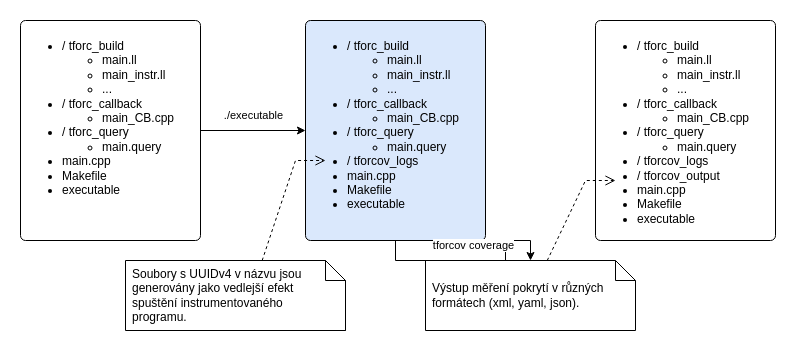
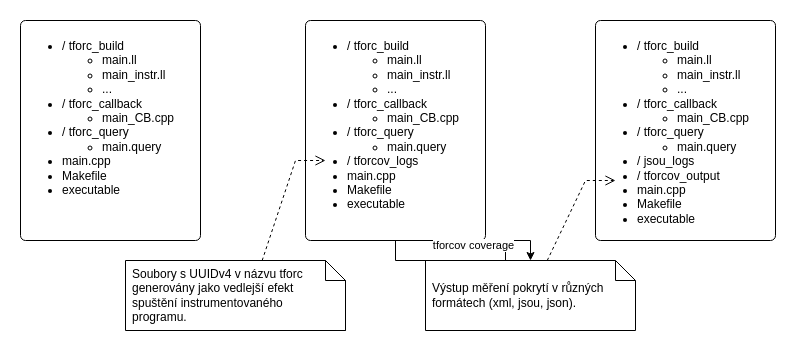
- <mxCell id="6" value="&lt;ul&gt;&lt;li&gt;/ tforc_build&lt;/li&gt;&lt;ul&gt;&lt;li&gt;main.ll&lt;/li&gt;&lt;li&gt;main_instr.ll&lt;/li&gt;&lt;li&gt;...&lt;/li&gt;&lt;/ul&gt;&lt;li&gt;/ tforc_callback&lt;/li&gt;&lt;ul&gt;&lt;li&gt;main_CB.cpp&lt;/li&gt;&lt;/ul&gt;&lt;li&gt;/ tforc_query&lt;/li&gt;&lt;ul&gt;&lt;li&gt;main.query&lt;/li&gt;&lt;/ul&gt;&lt;li&gt;/ tforcov_logs&lt;/li&gt;&lt;li&gt;/ tforcov_output&lt;/li&gt;&lt;li&gt;main.cpp&lt;/li&gt;&lt;li&gt;Makefile&lt;/li&gt;&lt;li&gt;executable&lt;/li&gt;&lt;/ul&gt;" style="rounded=1;absoluteArcSize=1;html=1;arcSize=10;align=left;verticalAlign=top;" vertex="1" parent="1"><mxGeometry x="595" y="20" width="180" height="220" as="geometry" /></mxCell>
+ <mxCell id="6" value="&lt;ul&gt;&lt;li&gt;/ tforc_build&lt;/li&gt;&lt;ul&gt;&lt;li&gt;main.ll&lt;/li&gt;&lt;li&gt;main_instr.ll&lt;/li&gt;&lt;li&gt;...&lt;/li&gt;&lt;/ul&gt;&lt;li&gt;/ tforc_callback&lt;/li&gt;&lt;ul&gt;&lt;li&gt;main_CB.cpp&lt;/li&gt;&lt;/ul&gt;&lt;li&gt;/ tforc_query&lt;/li&gt;&lt;ul&gt;&lt;li&gt;main.query&lt;/li&gt;&lt;/ul&gt;&lt;li&gt;/ jsou_logs&lt;/li&gt;&lt;li&gt;/ tforcov_output&lt;/li&gt;&lt;li&gt;main.cpp&lt;/li&gt;&lt;li&gt;Makefile&lt;/li&gt;&lt;li&gt;executable&lt;/li&gt;&lt;/ul&gt;" style="rounded=1;absoluteArcSize=1;html=1;arcSize=10;align=left;verticalAlign=top;" vertex="1" parent="1"><mxGeometry x="595" y="20" width="180" height="220" as="geometry" /></mxCell>
- <mxCell id="2" value="./executable" style="edgeStyle=orthogonalEdgeStyle;rounded=0;orthogonalLoop=1;jettySize=auto;html=1;" parent="1" source="5" target="3" edge="1"><mxGeometry y="15" relative="1" as="geometry"><mxPoint as="offset" /><mxPoint x="215" y="105" as="sourcePoint" /><mxPoint x="315" y="105" as="targetPoint" /></mxGeometry></mxCell>
- <mxCell id="3" value="&lt;ul&gt;&lt;li&gt;/ tforc_build&lt;/li&gt;&lt;ul&gt;&lt;li&gt;main.ll&lt;/li&gt;&lt;li&gt;main_instr.ll&lt;/li&gt;&lt;li&gt;...&lt;/li&gt;&lt;/ul&gt;&lt;li&gt;/ tforc_callback&lt;/li&gt;&lt;ul&gt;&lt;li&gt;main_CB.cpp&lt;/li&gt;&lt;/ul&gt;&lt;li&gt;/ tforc_query&lt;/li&gt;&lt;ul&gt;&lt;li&gt;main.query&lt;/li&gt;&lt;/ul&gt;&lt;li&gt;/ tforcov_logs&lt;/li&gt;&lt;li&gt;main.cpp&lt;/li&gt;&lt;li&gt;Makefile&lt;/li&gt;&lt;li&gt;executable&lt;/li&gt;&lt;/ul&gt;" style="rounded=1;absoluteArcSize=1;html=1;arcSize=10;align=left;verticalAlign=top;fillColor=#dae8fc;" parent="1" vertex="1"><mxGeometry x="305" y="20" width="180" height="220" as="geometry" /></mxCell>
+ <mxCell id="3" value="&lt;ul&gt;&lt;li&gt;/ tforc_build&lt;/li&gt;&lt;ul&gt;&lt;li&gt;main.ll&lt;/li&gt;&lt;li&gt;main_instr.ll&lt;/li&gt;&lt;li&gt;...&lt;/li&gt;&lt;/ul&gt;&lt;li&gt;/ tforc_callback&lt;/li&gt;&lt;ul&gt;&lt;li&gt;main_CB.cpp&lt;/li&gt;&lt;/ul&gt;&lt;li&gt;/ tforc_query&lt;/li&gt;&lt;ul&gt;&lt;li&gt;main.query&lt;/li&gt;&lt;/ul&gt;&lt;li&gt;/ tforcov_logs&lt;/li&gt;&lt;li&gt;main.cpp&lt;/li&gt;&lt;li&gt;Makefile&lt;/li&gt;&lt;li&gt;executable&lt;/li&gt;&lt;/ul&gt;" style="rounded=1;absoluteArcSize=1;html=1;arcSize=10;align=left;verticalAlign=top;" parent="1" vertex="1"><mxGeometry x="305" y="20" width="180" height="220" as="geometry" /></mxCell>
- <mxCell id="11" value="Soubory s UUIDv4 v názvu jsou generovány jako vedlejší efekt spuštění instrumentovaného programu." style="shape=note;size=20;whiteSpace=wrap;html=1;align=left;spacingLeft=5;spacingRight=5;" vertex="1" parent="1"><mxGeometry x="125" y="260" width="220" height="70" as="geometry" /></mxCell>
+ <mxCell id="11" value="Soubory s UUIDv4 v názvu tforc generovány jako vedlejší efekt spuštění instrumentovaného programu." style="shape=note;size=20;whiteSpace=wrap;html=1;align=left;spacingLeft=5;spacingRight=5;" vertex="1" parent="1"><mxGeometry x="125" y="260" width="220" height="70" as="geometry" /></mxCell>
- <mxCell id="4" value="Výstup měření pokrytí v různých formátech (xml, yaml, json)." style="shape=note;size=20;whiteSpace=wrap;html=1;align=left;spacingLeft=5;spacingRight=5;" parent="1" vertex="1"><mxGeometry x="425" y="260" width="210" height="70" as="geometry" /></mxCell>
+ <mxCell id="4" value="Výstup měření pokrytí v různých formátech (xml, jsou, json)." style="shape=note;size=20;whiteSpace=wrap;html=1;align=left;spacingLeft=5;spacingRight=5;" parent="1" vertex="1"><mxGeometry x="425" y="260" width="210" height="70" as="geometry" /></mxCell>
